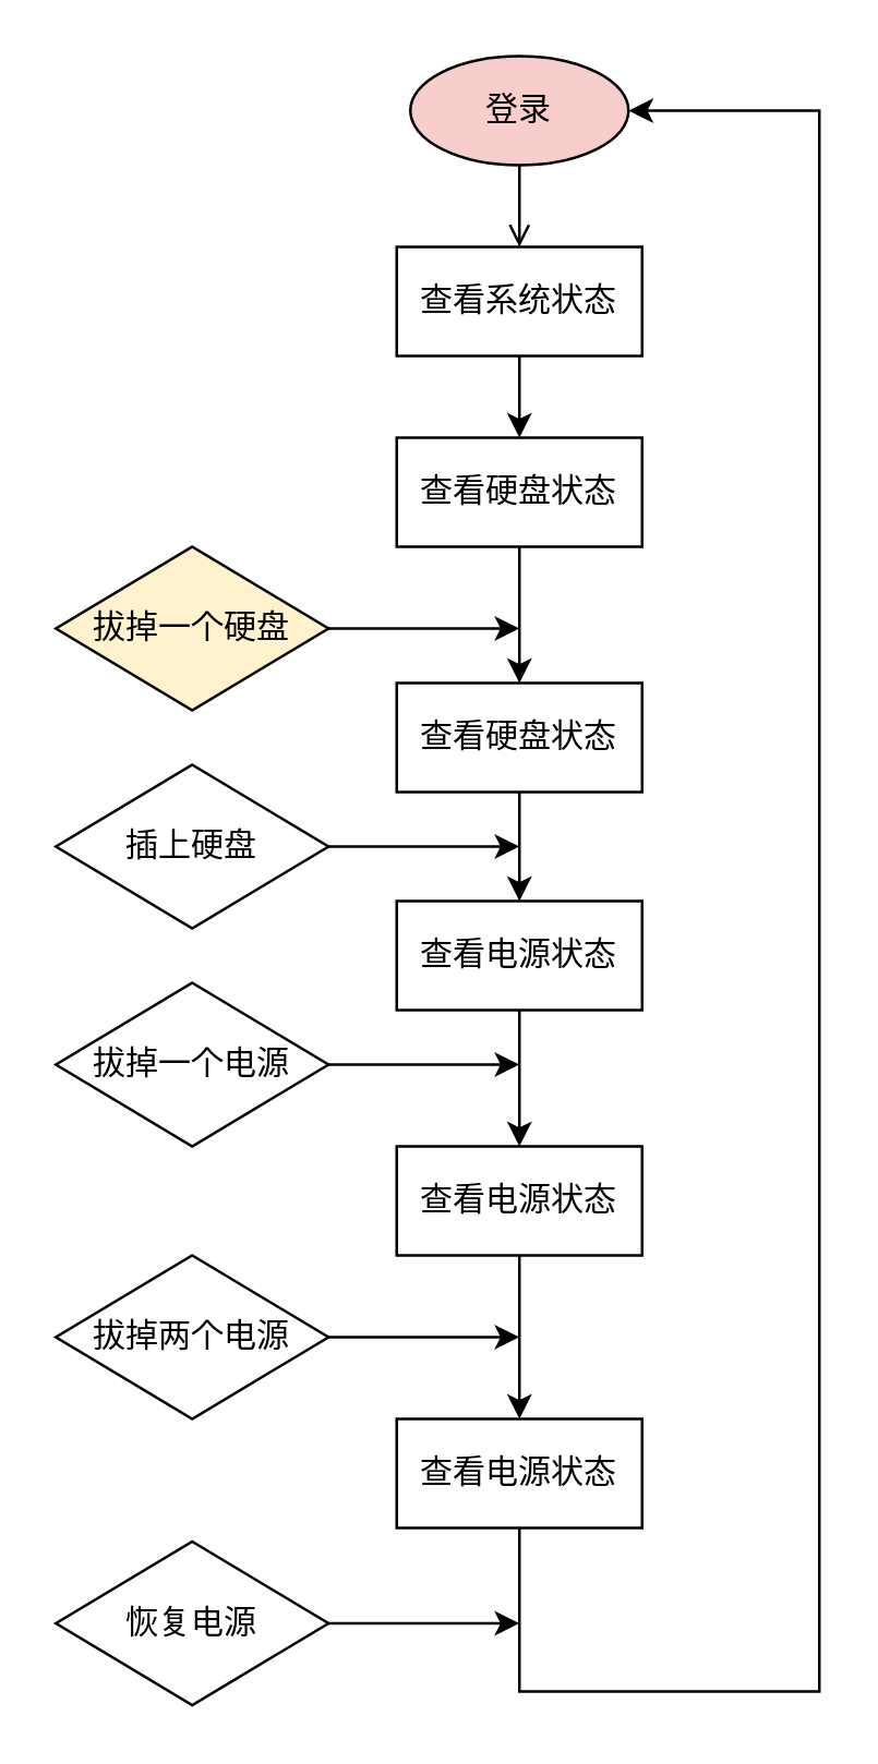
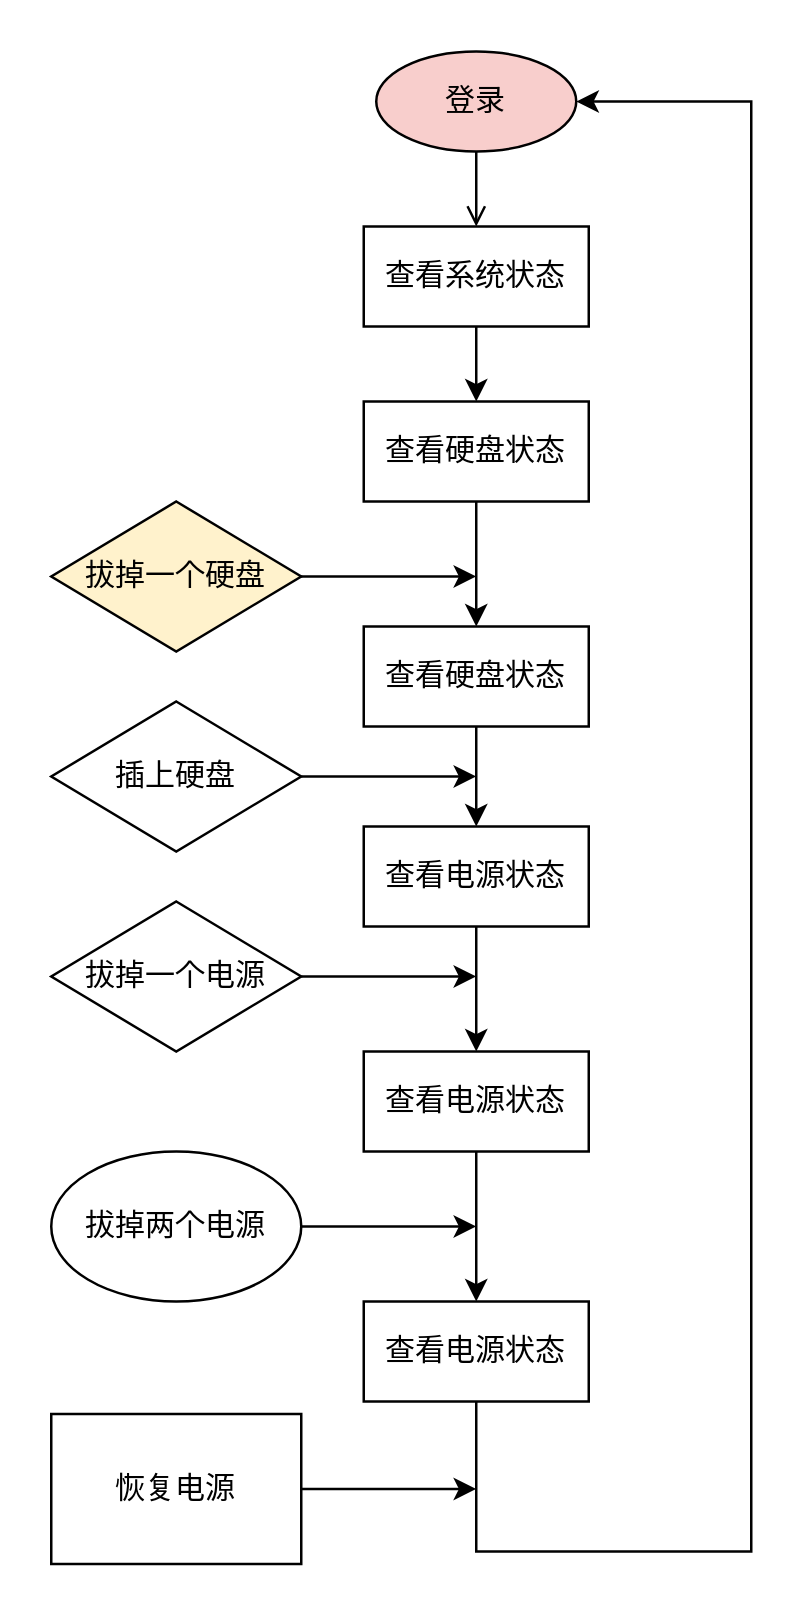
- <mxCell id="18" value="拔掉两个电源" style="rhombus;whiteSpace=wrap;html=1;" parent="1" vertex="1"><mxGeometry x="20" y="460" width="100" height="60" as="geometry" /></mxCell>
+ <mxCell id="18" value="拔掉两个电源" style="ellipse;whiteSpace=wrap;html=1;" parent="1" vertex="1"><mxGeometry x="20" y="460" width="100" height="60" as="geometry" /></mxCell>
- <mxCell id="22" value="恢复电源" style="rhombus;whiteSpace=wrap;html=1;" parent="1" vertex="1"><mxGeometry x="20" y="565" width="100" height="60" as="geometry" /></mxCell>
+ <mxCell id="22" value="恢复电源" style="whiteSpace=wrap;html=1;rounded=0;" parent="1" vertex="1"><mxGeometry x="20" y="565" width="100" height="60" as="geometry" /></mxCell>
